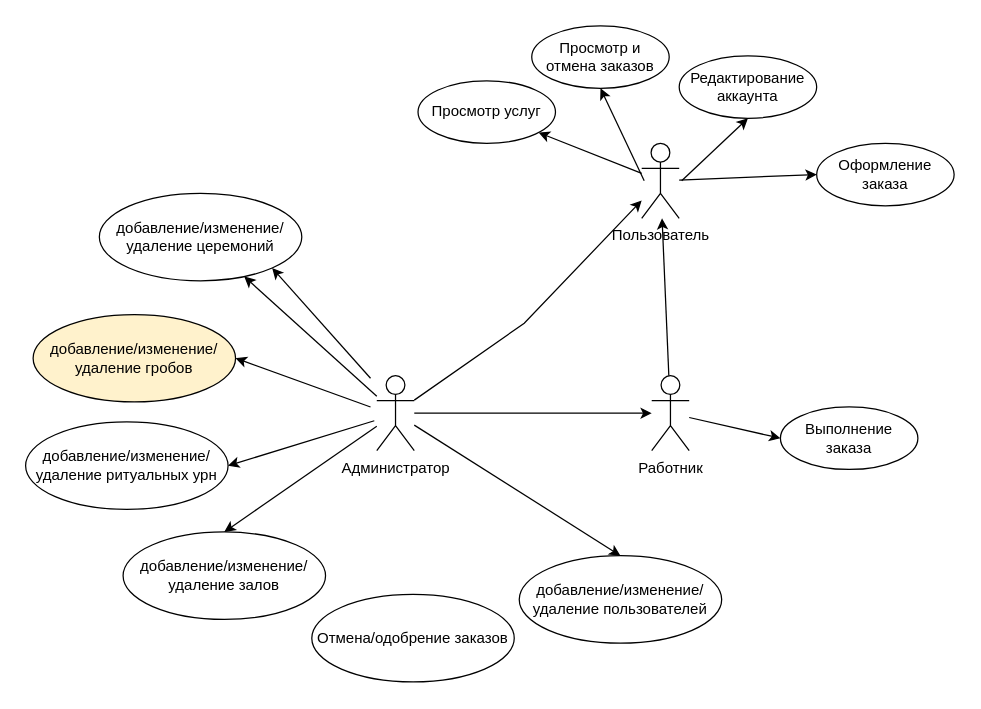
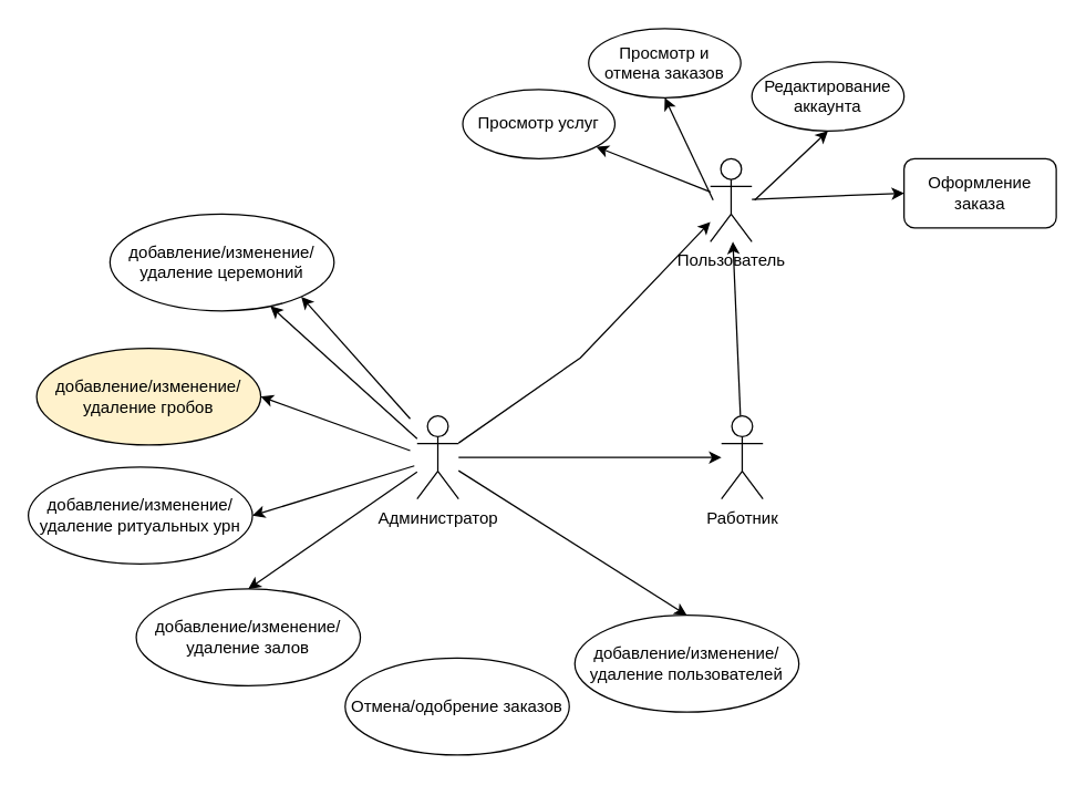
- <mxCell id="6" value="Оформление заказа" style="ellipse;whiteSpace=wrap;html=1;" parent="1" vertex="1"><mxGeometry x="653" y="114" width="110" height="50" as="geometry" /></mxCell>
+ <mxCell id="6" value="Оформление заказа" style="whiteSpace=wrap;html=1;rounded=1;" parent="1" vertex="1"><mxGeometry x="653" y="114" width="110" height="50" as="geometry" /></mxCell>
- <mxCell id="14" value="" style="endArrow=classic;html=1;rounded=0;entryX=0;entryY=0.5;entryDx=0;entryDy=0;" parent="1" source="4" target="13" edge="1"><mxGeometry width="50" height="50" relative="1" as="geometry"><mxPoint x="603" y="410" as="sourcePoint" /><mxPoint x="653" y="360" as="targetPoint" /></mxGeometry></mxCell>
- <mxCell id="13" value="Выполнение заказа" style="ellipse;whiteSpace=wrap;html=1;" parent="1" vertex="1"><mxGeometry x="624" y="325" width="110" height="50" as="geometry" /></mxCell>
